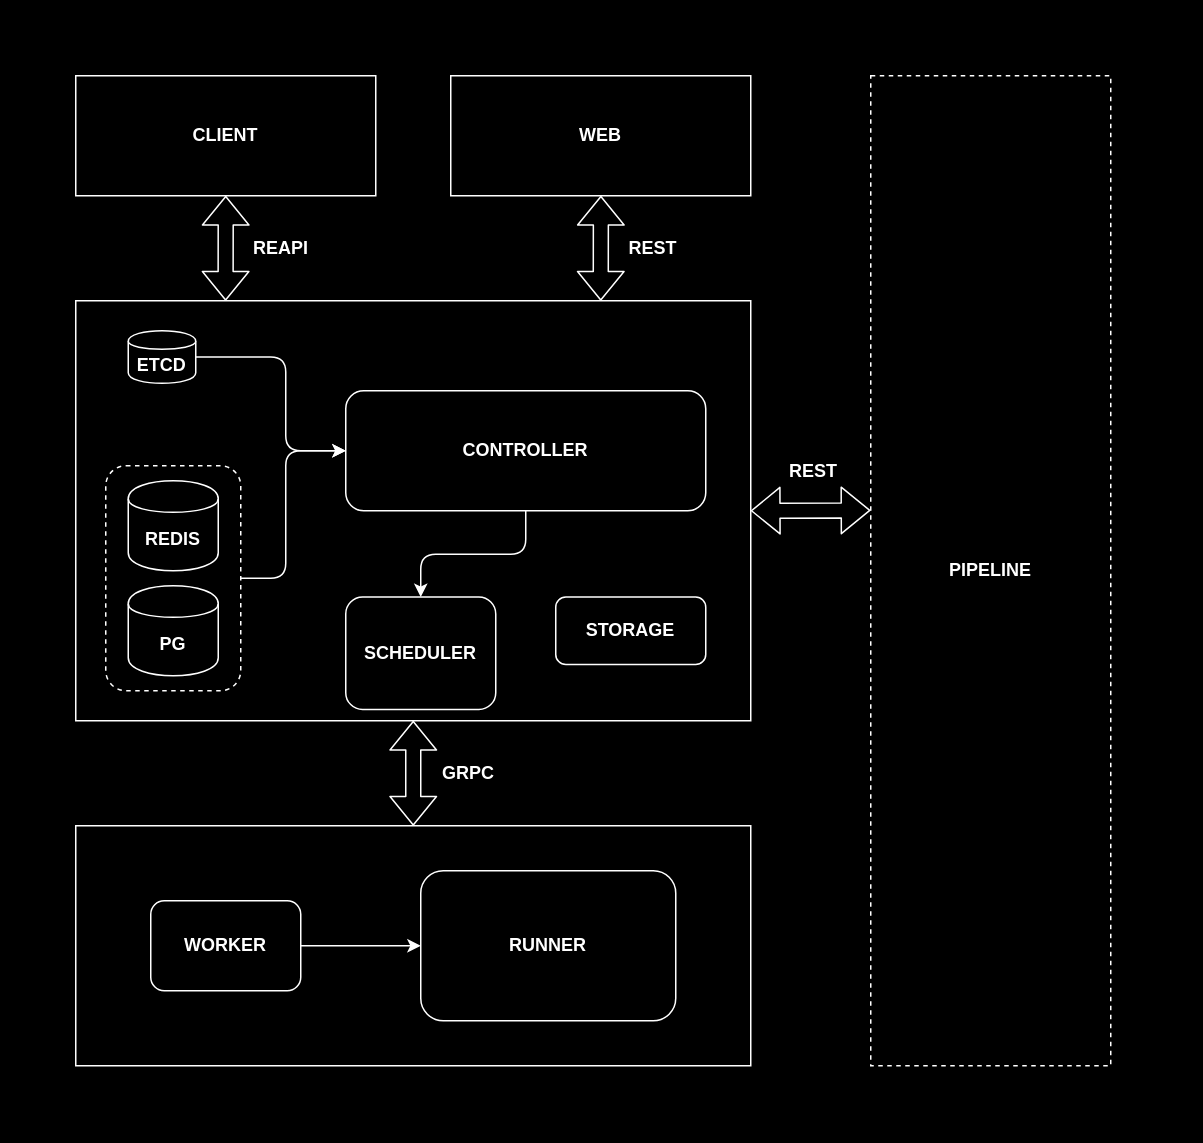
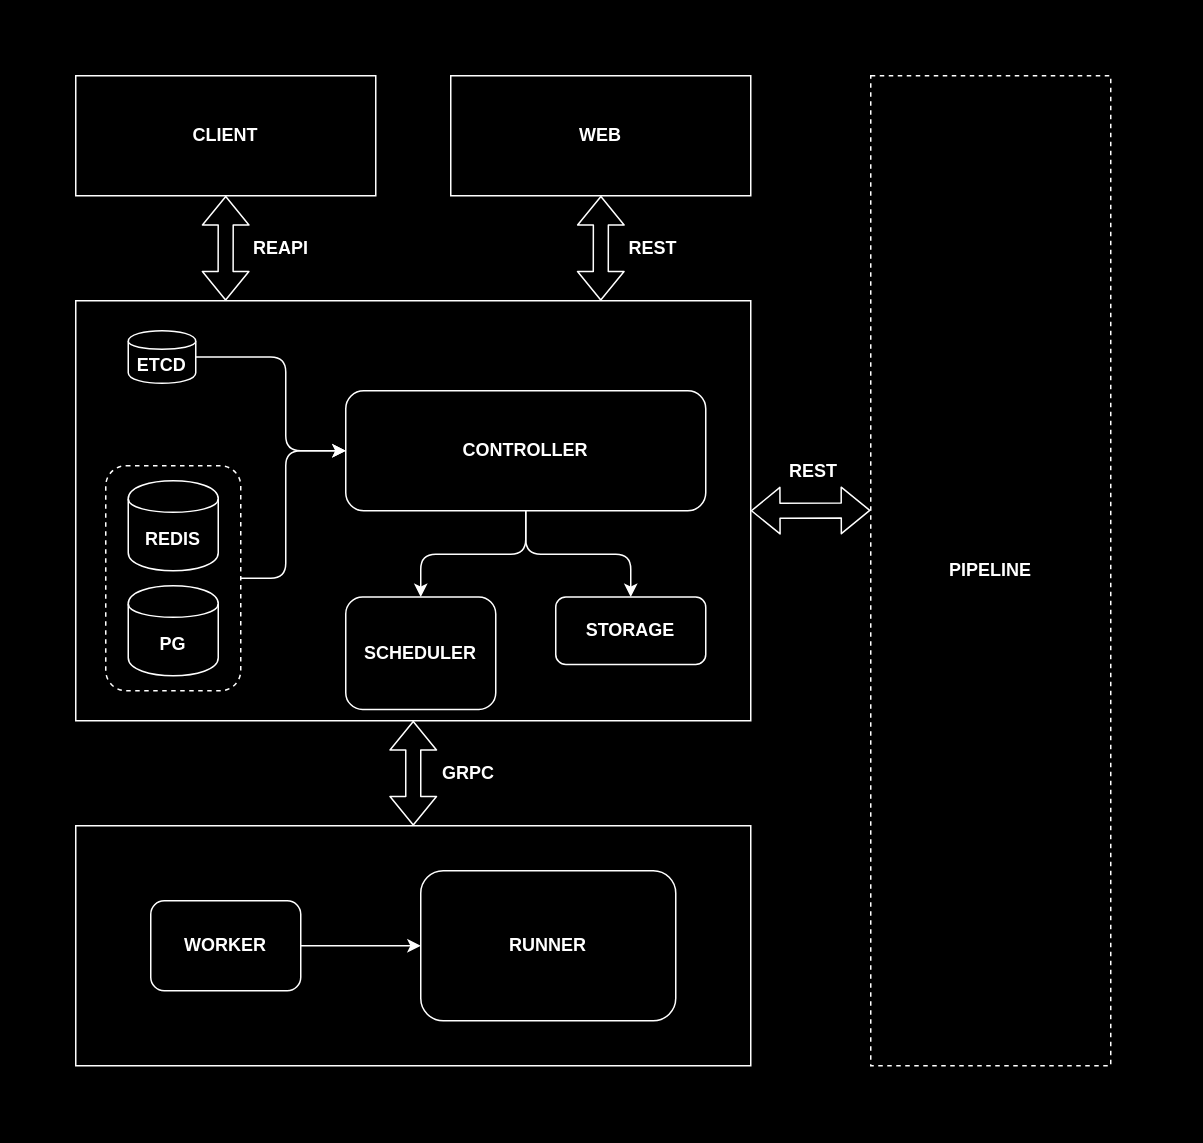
+ <mxCell id="28" value="" style="edgeStyle=elbowEdgeStyle;elbow=vertical;endArrow=classic;html=1;exitX=0.5;exitY=1;exitDx=0;exitDy=0;entryX=0.5;entryY=0;entryDx=0;entryDy=0;strokeColor=#FFFFFF;" parent="1" source="5" target="26" edge="1"><mxGeometry width="50" height="50" relative="1" as="geometry"><mxPoint x="360" y="370" as="sourcePoint" /><mxPoint x="290" y="407.5" as="targetPoint" /></mxGeometry></mxCell>
